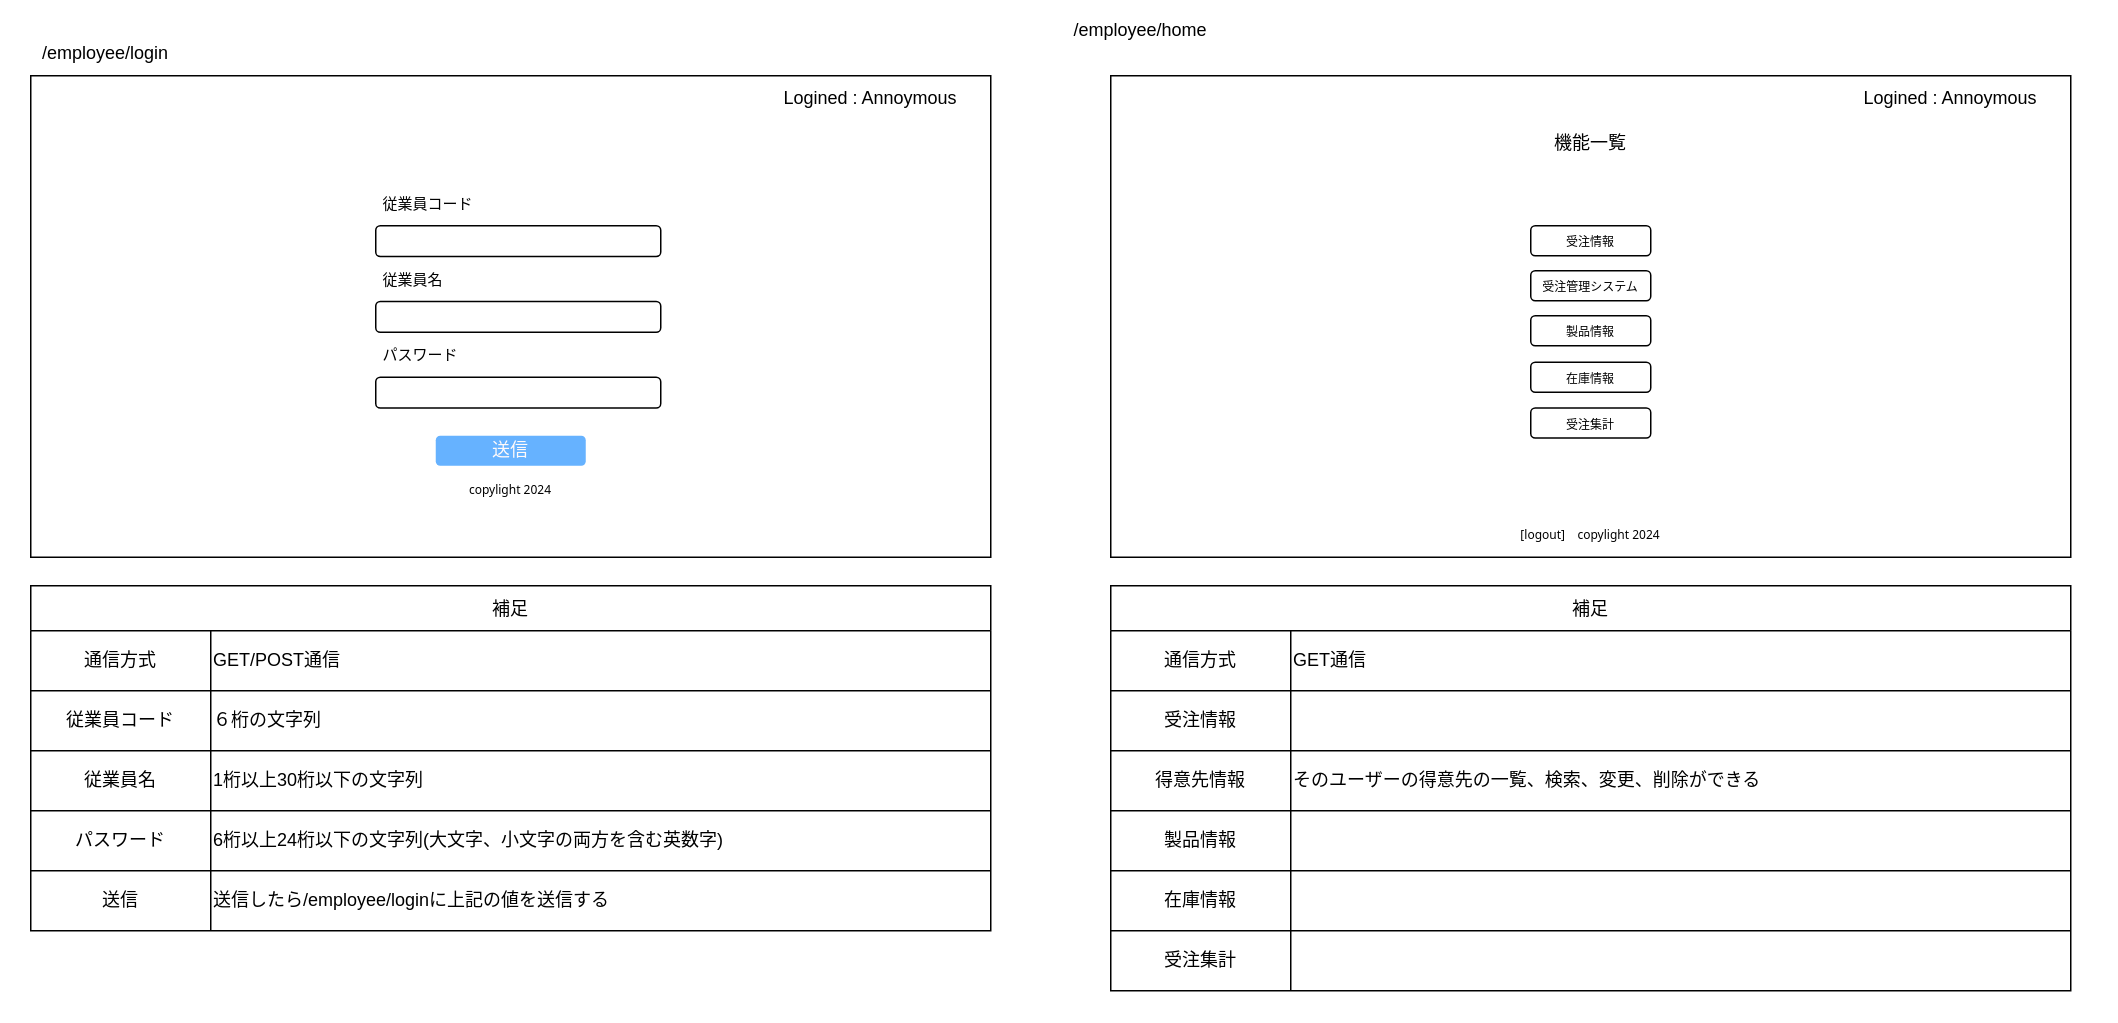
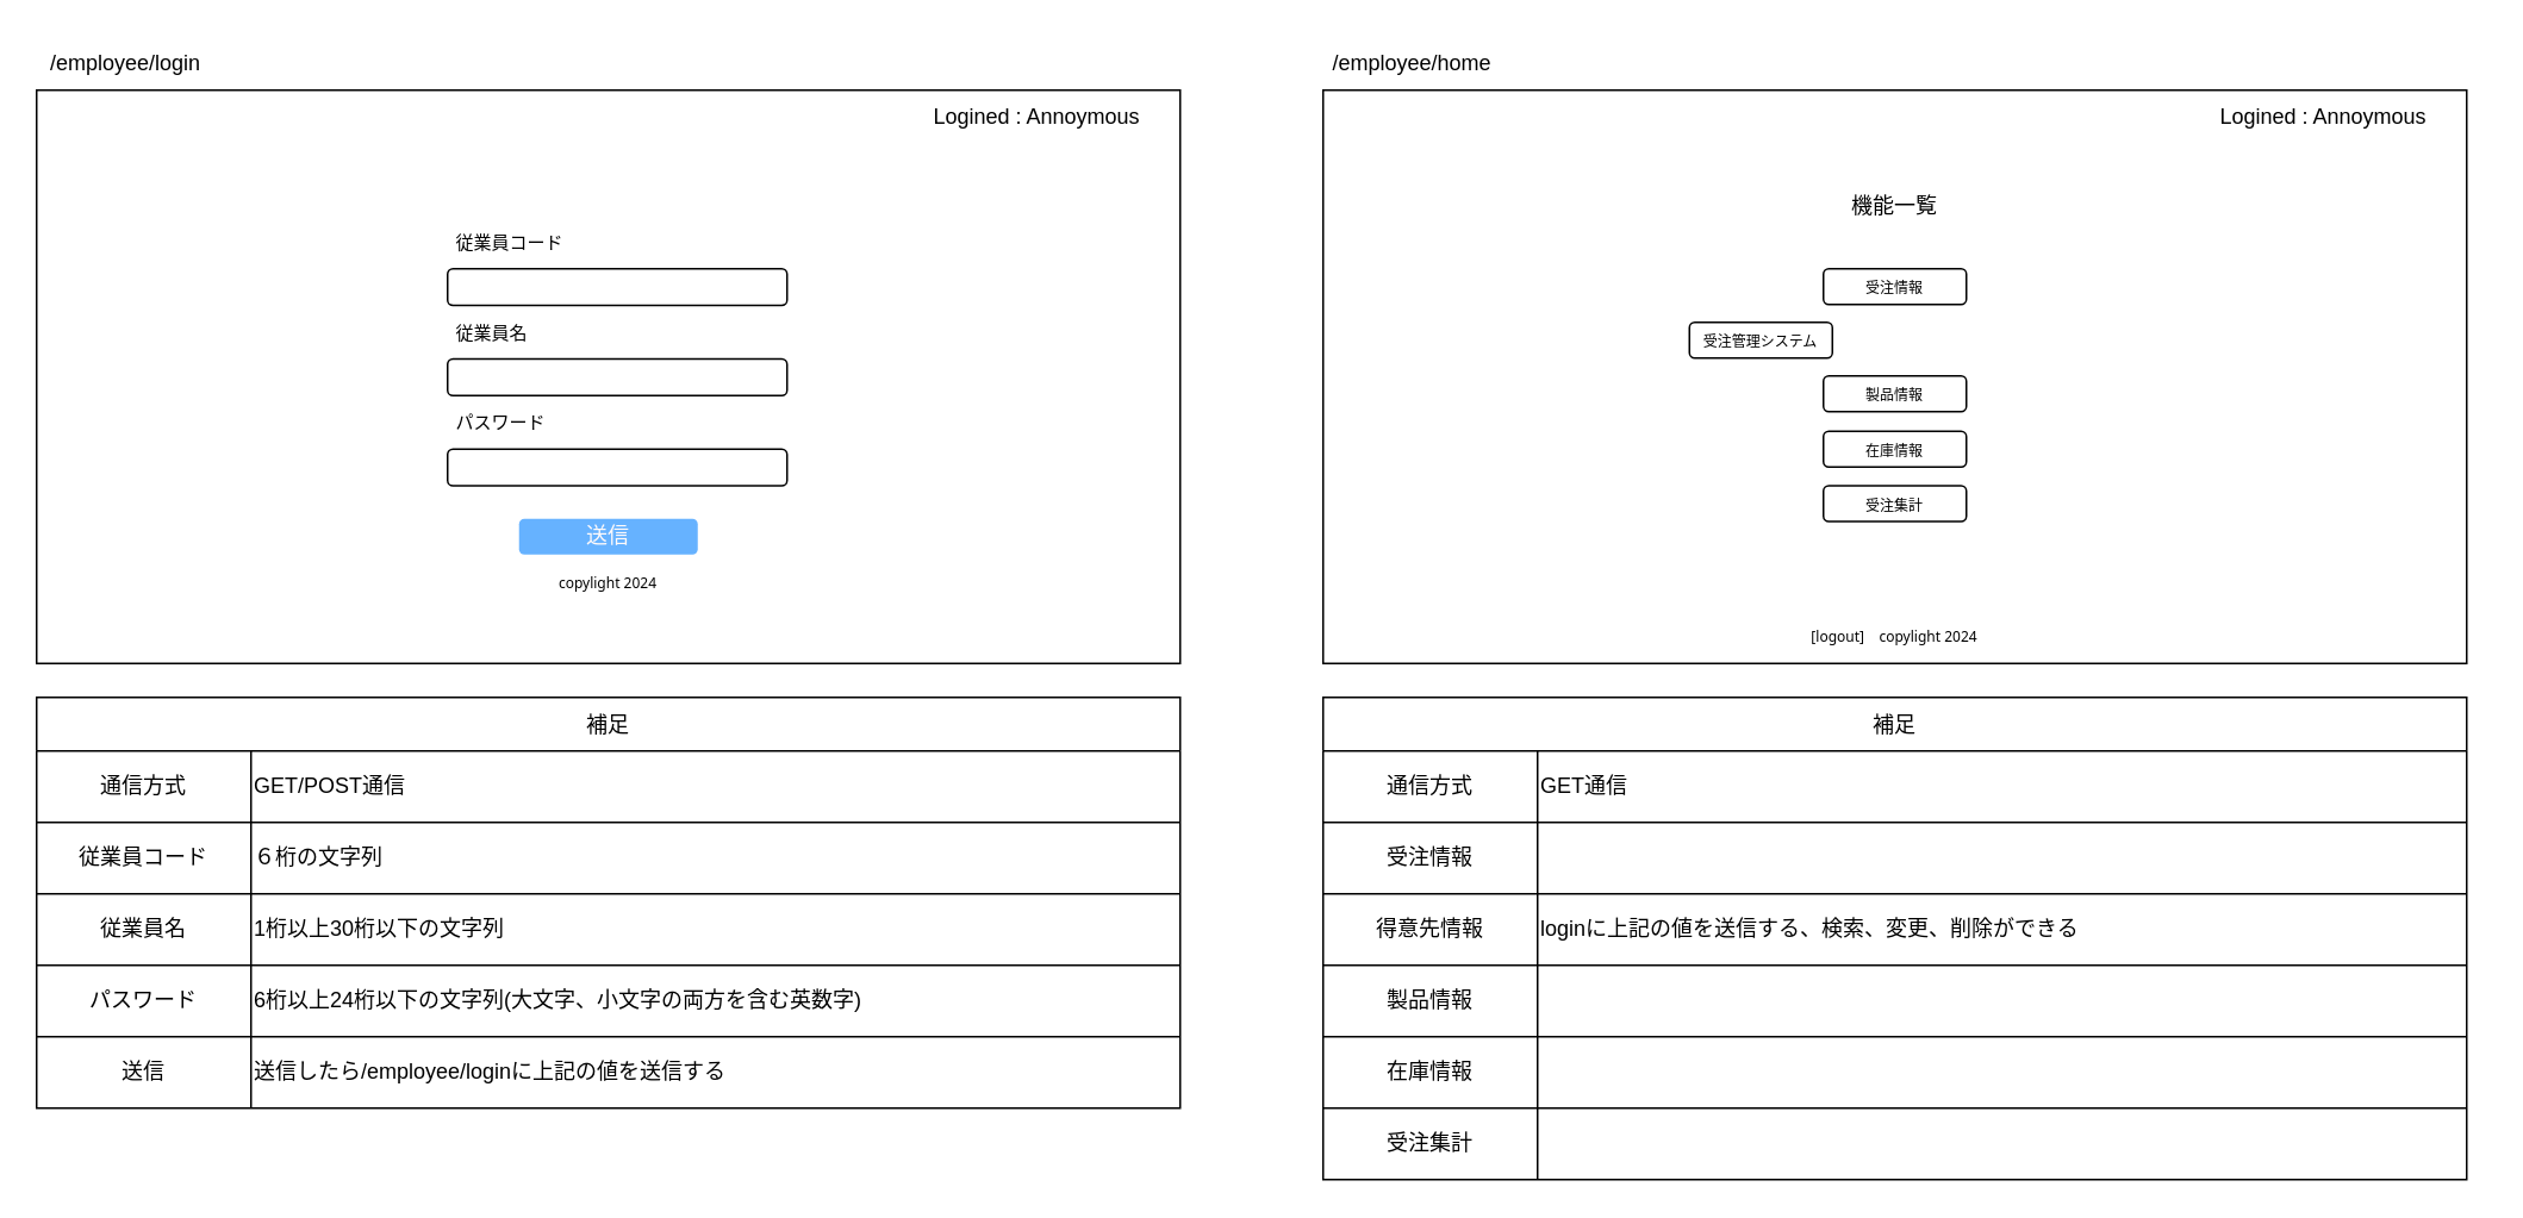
- <mxCell id="32" value="&lt;span style=&quot;text-align: left;&quot;&gt;/employee/home&lt;/span&gt;" style="text;strokeColor=none;align=center;fillColor=none;html=1;verticalAlign=middle;whiteSpace=wrap;rounded=0;movable=1;resizable=1;rotatable=1;deletable=1;editable=1;locked=0;connectable=1;" parent="1" vertex="1"><mxGeometry x="710" y="5" width="100" height="30" as="geometry" /></mxCell>
+ <mxCell id="32" value="&lt;span style=&quot;text-align: left;&quot;&gt;/employee/home&lt;/span&gt;" style="text;strokeColor=none;align=center;fillColor=none;html=1;verticalAlign=middle;whiteSpace=wrap;rounded=0;movable=1;resizable=1;rotatable=1;deletable=1;editable=1;locked=0;connectable=1;" parent="1" vertex="1"><mxGeometry x="740" y="20" width="100" height="30" as="geometry" /></mxCell>
- <mxCell id="54" value="機能一覧" style="text;strokeColor=none;align=center;fillColor=none;html=1;verticalAlign=middle;whiteSpace=wrap;rounded=0;" parent="1" vertex="1"><mxGeometry x="1015" y="80" width="90" height="30" as="geometry" /></mxCell>
+ <mxCell id="54" value="機能一覧" style="text;strokeColor=none;align=center;fillColor=none;html=1;verticalAlign=middle;whiteSpace=wrap;rounded=0;" parent="1" vertex="1"><mxGeometry x="1015" y="100" width="90" height="30" as="geometry" /></mxCell>
- <mxCell id="59" value="&lt;font style=&quot;font-size: 8px;&quot;&gt;受注管理システム&lt;/font&gt;" style="rounded=1;whiteSpace=wrap;html=1;" parent="1" vertex="1"><mxGeometry x="1020" y="180" width="80" height="20" as="geometry" /></mxCell>
+ <mxCell id="59" value="&lt;font style=&quot;font-size: 8px;&quot;&gt;受注管理システム&lt;/font&gt;" style="rounded=1;whiteSpace=wrap;html=1;" parent="1" vertex="1"><mxGeometry x="945" y="180" width="80" height="20" as="geometry" /></mxCell>
- <mxCell id="42" value="そのユーザーの得意先の一覧、検索、変更、削除ができる" style="shape=partialRectangle;html=1;whiteSpace=wrap;connectable=1;strokeColor=inherit;overflow=hidden;fillColor=none;top=0;left=0;bottom=0;right=0;pointerEvents=1;align=left;movable=1;resizable=1;rotatable=1;deletable=1;editable=1;locked=0;" parent="40" vertex="1"><mxGeometry x="120" width="520" height="40" as="geometry"><mxRectangle width="520" height="40" as="alternateBounds" /></mxGeometry></mxCell>
+ <mxCell id="42" value="loginに上記の値を送信する、検索、変更、削除ができる" style="shape=partialRectangle;html=1;whiteSpace=wrap;connectable=1;strokeColor=inherit;overflow=hidden;fillColor=none;top=0;left=0;bottom=0;right=0;pointerEvents=1;align=left;movable=1;resizable=1;rotatable=1;deletable=1;editable=1;locked=0;" parent="40" vertex="1"><mxGeometry x="120" width="520" height="40" as="geometry"><mxRectangle width="520" height="40" as="alternateBounds" /></mxGeometry></mxCell>
